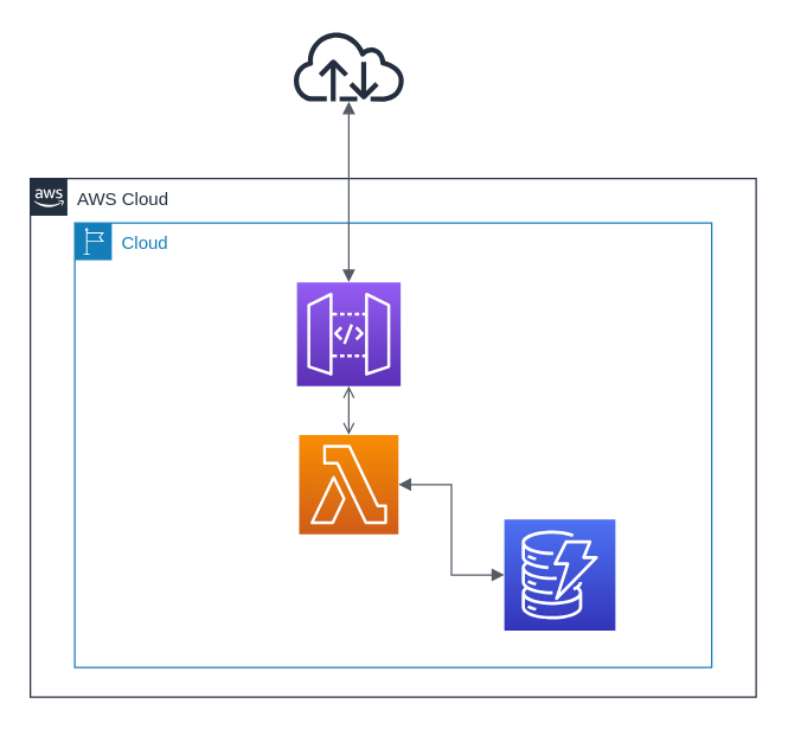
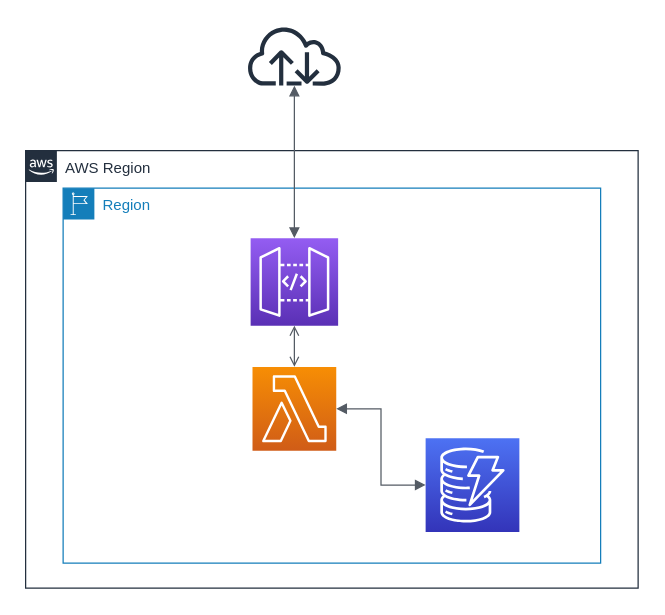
- <mxCell id="2" value="AWS Cloud" style="points=[[0,0],[0.25,0],[0.5,0],[0.75,0],[1,0],[1,0.25],[1,0.5],[1,0.75],[1,1],[0.75,1],[0.5,1],[0.25,1],[0,1],[0,0.75],[0,0.5],[0,0.25]];outlineConnect=0;gradientColor=none;html=1;whiteSpace=wrap;fontSize=12;fontStyle=0;shape=mxgraph.aws4.group;grIcon=mxgraph.aws4.group_aws_cloud_alt;strokeColor=#232F3E;fillColor=none;verticalAlign=top;align=left;spacingLeft=30;fontColor=#232F3E;dashed=0;" vertex="1" parent="1"><mxGeometry x="20" y="120" width="490" height="350" as="geometry" /></mxCell>
+ <mxCell id="2" value="AWS Region" style="points=[[0,0],[0.25,0],[0.5,0],[0.75,0],[1,0],[1,0.25],[1,0.5],[1,0.75],[1,1],[0.75,1],[0.5,1],[0.25,1],[0,1],[0,0.75],[0,0.5],[0,0.25]];outlineConnect=0;gradientColor=none;html=1;whiteSpace=wrap;fontSize=12;fontStyle=0;shape=mxgraph.aws4.group;grIcon=mxgraph.aws4.group_aws_cloud_alt;strokeColor=#232F3E;fillColor=none;verticalAlign=top;align=left;spacingLeft=30;fontColor=#232F3E;dashed=0;" vertex="1" parent="1"><mxGeometry x="20" y="120" width="490" height="350" as="geometry" /></mxCell>
- <mxCell id="3" value="Cloud" style="points=[[0,0],[0.25,0],[0.5,0],[0.75,0],[1,0],[1,0.25],[1,0.5],[1,0.75],[1,1],[0.75,1],[0.5,1],[0.25,1],[0,1],[0,0.75],[0,0.5],[0,0.25]];outlineConnect=0;gradientColor=none;html=1;whiteSpace=wrap;fontSize=12;fontStyle=0;shape=mxgraph.aws4.group;grIcon=mxgraph.aws4.group_region;strokeColor=#147EBA;fillColor=none;verticalAlign=top;align=left;spacingLeft=30;fontColor=#147EBA;dashed=0;" vertex="1" parent="1"><mxGeometry x="50" y="150" width="430" height="300" as="geometry" /></mxCell>
+ <mxCell id="3" value="Region" style="points=[[0,0],[0.25,0],[0.5,0],[0.75,0],[1,0],[1,0.25],[1,0.5],[1,0.75],[1,1],[0.75,1],[0.5,1],[0.25,1],[0,1],[0,0.75],[0,0.5],[0,0.25]];outlineConnect=0;gradientColor=none;html=1;whiteSpace=wrap;fontSize=12;fontStyle=0;shape=mxgraph.aws4.group;grIcon=mxgraph.aws4.group_region;strokeColor=#147EBA;fillColor=none;verticalAlign=top;align=left;spacingLeft=30;fontColor=#147EBA;dashed=0;" vertex="1" parent="1"><mxGeometry x="50" y="150" width="430" height="300" as="geometry" /></mxCell>
